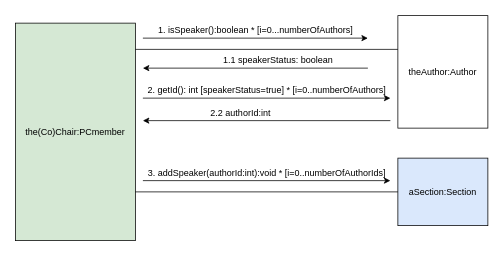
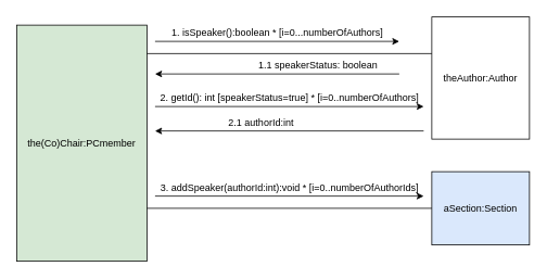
- <mxCell id="8" value="1.1 speakerStatus: boolean" style="text;html=1;align=center;verticalAlign=middle;resizable=0;points=[];autosize=1;" vertex="1" parent="1"><mxGeometry x="290" y="70" width="160" height="20" as="geometry" /></mxCell>
+ <mxCell id="8" value="1.1 speakerStatus: boolean" style="text;html=1;align=center;verticalAlign=middle;resizable=0;points=[];autosize=1;" vertex="1" parent="1"><mxGeometry x="310" y="70" width="160" height="20" as="geometry" /></mxCell>
- <mxCell id="14" value="2.2 authorId:int" style="text;html=1;align=center;verticalAlign=middle;resizable=0;points=[];autosize=1;" vertex="1" parent="1"><mxGeometry x="270" y="140" width="100" height="20" as="geometry" /></mxCell>
+ <mxCell id="14" value="2.1 authorId:int" style="text;html=1;align=center;verticalAlign=middle;resizable=0;points=[];autosize=1;" vertex="1" parent="1"><mxGeometry x="270" y="140" width="100" height="20" as="geometry" /></mxCell>
